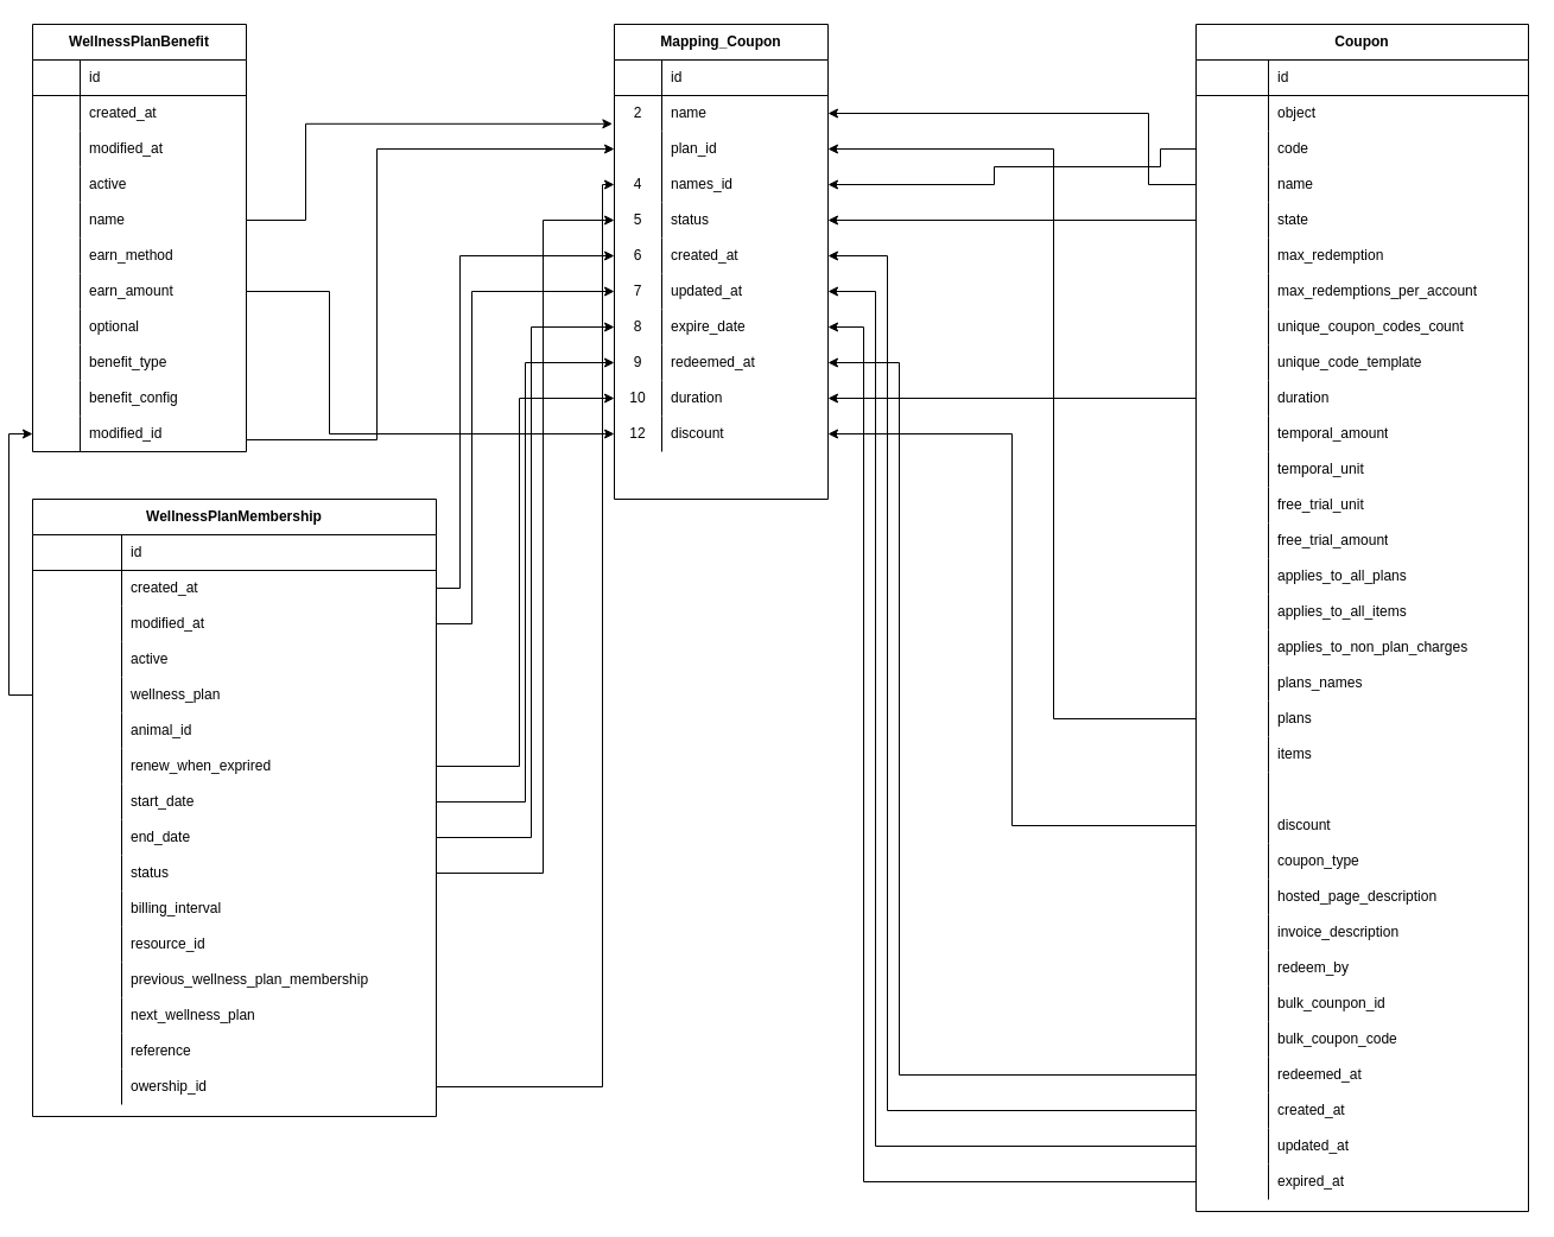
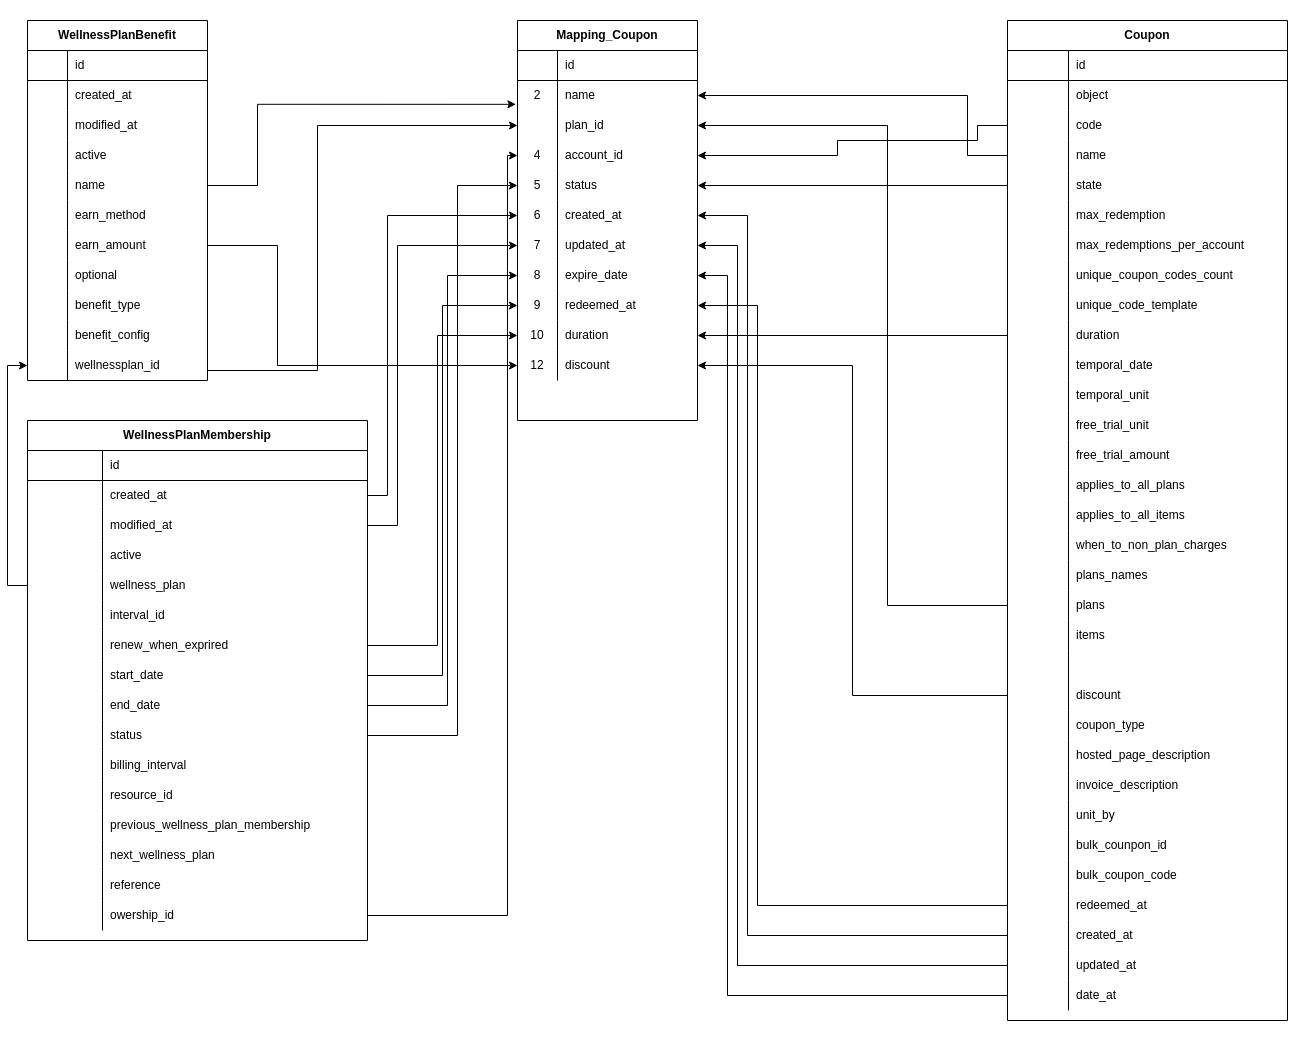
- <mxCell id="192" value="names_id" style="shape=partialRectangle;html=1;whiteSpace=wrap;connectable=0;fillColor=none;top=0;left=0;bottom=0;right=0;align=left;spacingLeft=6;overflow=hidden;" parent="190" vertex="1"><mxGeometry x="40" width="140" height="30" as="geometry" /></mxCell>
+ <mxCell id="192" value="account_id" style="shape=partialRectangle;html=1;whiteSpace=wrap;connectable=0;fillColor=none;top=0;left=0;bottom=0;right=0;align=left;spacingLeft=6;overflow=hidden;" parent="190" vertex="1"><mxGeometry x="40" width="140" height="30" as="geometry" /></mxCell>
- <mxCell id="35" value="modified_id" style="shape=partialRectangle;html=1;whiteSpace=wrap;connectable=0;fillColor=none;top=0;left=0;bottom=0;right=0;align=left;spacingLeft=6;overflow=hidden;" parent="33" vertex="1"><mxGeometry x="40" width="140" height="30" as="geometry" /></mxCell>
+ <mxCell id="35" value="wellnessplan_id" style="shape=partialRectangle;html=1;whiteSpace=wrap;connectable=0;fillColor=none;top=0;left=0;bottom=0;right=0;align=left;spacingLeft=6;overflow=hidden;" parent="33" vertex="1"><mxGeometry x="40" width="140" height="30" as="geometry" /></mxCell>
- <mxCell id="119" value="temporal_amount" style="shape=partialRectangle;html=1;whiteSpace=wrap;connectable=0;fillColor=none;top=0;left=0;bottom=0;right=0;align=left;spacingLeft=6;overflow=hidden;" parent="117" vertex="1"><mxGeometry x="61" width="219" height="30" as="geometry" /></mxCell>
+ <mxCell id="119" value="temporal_date" style="shape=partialRectangle;html=1;whiteSpace=wrap;connectable=0;fillColor=none;top=0;left=0;bottom=0;right=0;align=left;spacingLeft=6;overflow=hidden;" parent="117" vertex="1"><mxGeometry x="61" width="219" height="30" as="geometry" /></mxCell>
- <mxCell id="137" value="applies_to_non_plan_charges" style="shape=partialRectangle;html=1;whiteSpace=wrap;connectable=0;fillColor=none;top=0;left=0;bottom=0;right=0;align=left;spacingLeft=6;overflow=hidden;" parent="135" vertex="1"><mxGeometry x="61" width="219" height="30" as="geometry" /></mxCell>
+ <mxCell id="137" value="when_to_non_plan_charges" style="shape=partialRectangle;html=1;whiteSpace=wrap;connectable=0;fillColor=none;top=0;left=0;bottom=0;right=0;align=left;spacingLeft=6;overflow=hidden;" parent="135" vertex="1"><mxGeometry x="61" width="219" height="30" as="geometry" /></mxCell>
- <mxCell id="55" value="animal_id" style="shape=partialRectangle;html=1;whiteSpace=wrap;connectable=0;fillColor=none;top=0;left=0;bottom=0;right=0;align=left;spacingLeft=6;overflow=hidden;" parent="53" vertex="1"><mxGeometry x="75" width="265" height="30" as="geometry" /></mxCell>
+ <mxCell id="55" value="interval_id" style="shape=partialRectangle;html=1;whiteSpace=wrap;connectable=0;fillColor=none;top=0;left=0;bottom=0;right=0;align=left;spacingLeft=6;overflow=hidden;" parent="53" vertex="1"><mxGeometry x="75" width="265" height="30" as="geometry" /></mxCell>
- <mxCell id="163" value="redeem_by" style="shape=partialRectangle;html=1;whiteSpace=wrap;connectable=0;fillColor=none;top=0;left=0;bottom=0;right=0;align=left;spacingLeft=6;overflow=hidden;" parent="161" vertex="1"><mxGeometry x="61" width="219" height="30" as="geometry" /></mxCell>
+ <mxCell id="163" value="unit_by" style="shape=partialRectangle;html=1;whiteSpace=wrap;connectable=0;fillColor=none;top=0;left=0;bottom=0;right=0;align=left;spacingLeft=6;overflow=hidden;" parent="161" vertex="1"><mxGeometry x="61" width="219" height="30" as="geometry" /></mxCell>
- <mxCell id="181" value="expired_at" style="shape=partialRectangle;html=1;whiteSpace=wrap;connectable=0;fillColor=none;top=0;left=0;bottom=0;right=0;align=left;spacingLeft=6;overflow=hidden;" parent="179" vertex="1"><mxGeometry x="61" width="219" height="30" as="geometry" /></mxCell>
+ <mxCell id="181" value="date_at" style="shape=partialRectangle;html=1;whiteSpace=wrap;connectable=0;fillColor=none;top=0;left=0;bottom=0;right=0;align=left;spacingLeft=6;overflow=hidden;" parent="179" vertex="1"><mxGeometry x="61" width="219" height="30" as="geometry" /></mxCell>
